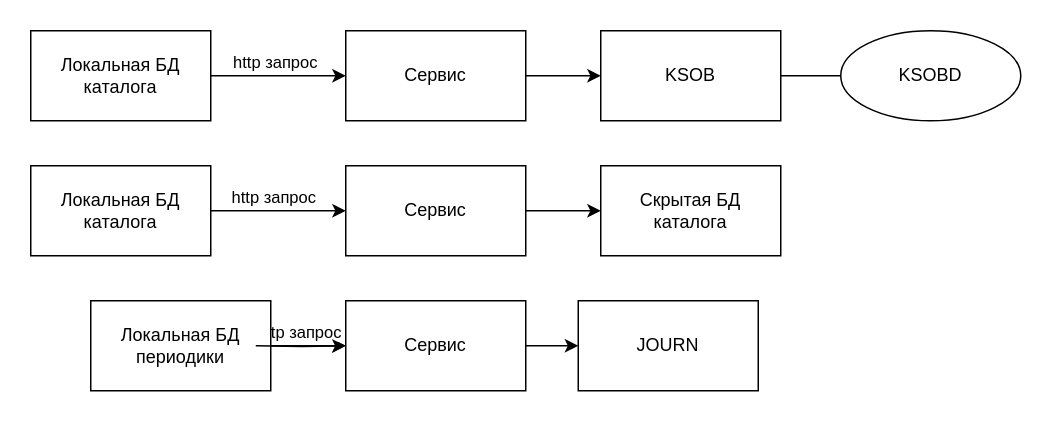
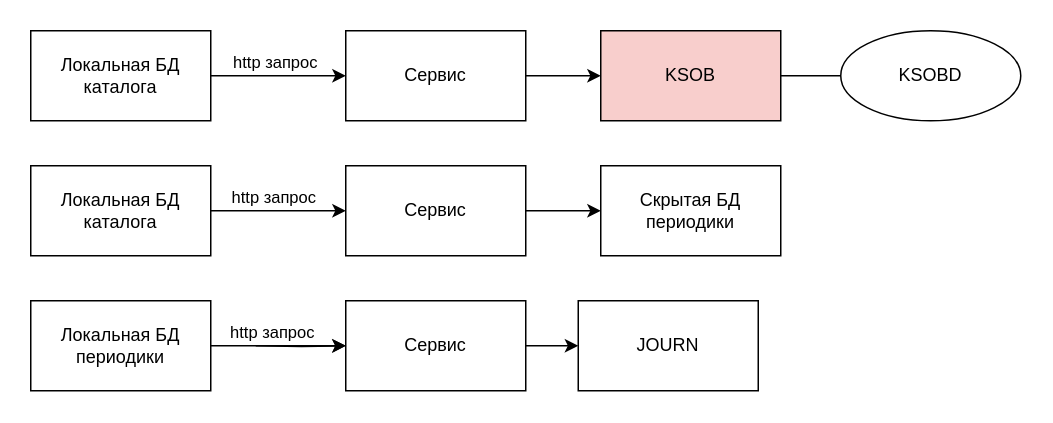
- <mxCell id="8" value="KSOB" style="whiteSpace=wrap;html=1;" vertex="1" parent="1"><mxGeometry x="400" y="20" width="120" height="60" as="geometry" /></mxCell>
+ <mxCell id="8" value="KSOB" style="whiteSpace=wrap;html=1;fillColor=#f8cecc;" vertex="1" parent="1"><mxGeometry x="400" y="20" width="120" height="60" as="geometry" /></mxCell>
- <mxCell id="20" value="Скрытая БД каталога" style="whiteSpace=wrap;html=1;" vertex="1" parent="1"><mxGeometry x="400" y="110" width="120" height="60" as="geometry" /></mxCell>
+ <mxCell id="20" value="Скрытая БД периодики" style="whiteSpace=wrap;html=1;" vertex="1" parent="1"><mxGeometry x="400" y="110" width="120" height="60" as="geometry" /></mxCell>
- <mxCell id="13" value="Локальная БД периодики" style="rounded=0;whiteSpace=wrap;html=1;" vertex="1" parent="1"><mxGeometry x="60" y="200" width="120" height="60" as="geometry" /></mxCell>
+ <mxCell id="13" value="Локальная БД периодики" style="rounded=0;whiteSpace=wrap;html=1;" vertex="1" parent="1"><mxGeometry x="20" y="200" width="120" height="60" as="geometry" /></mxCell>
